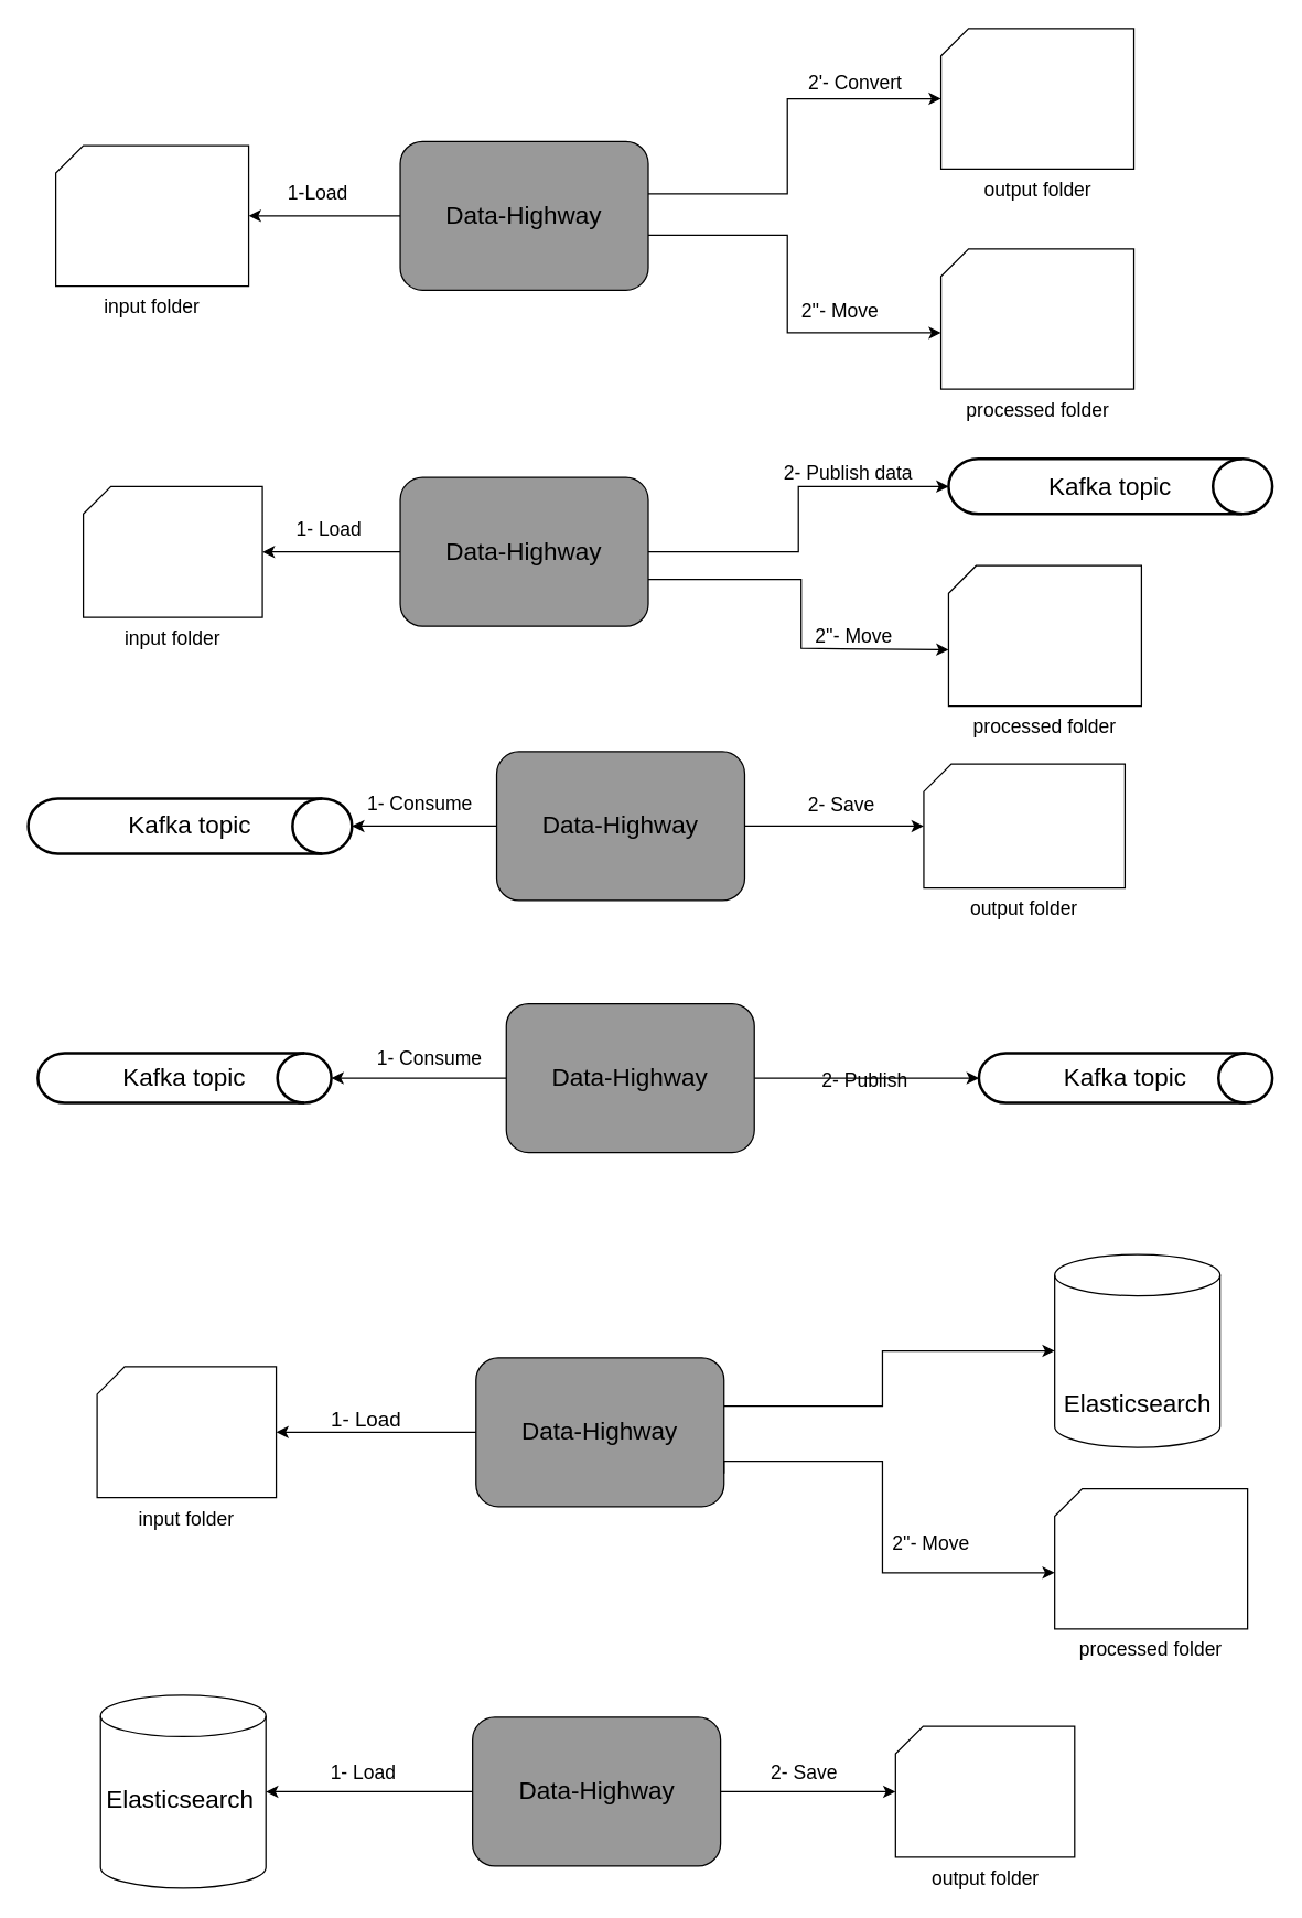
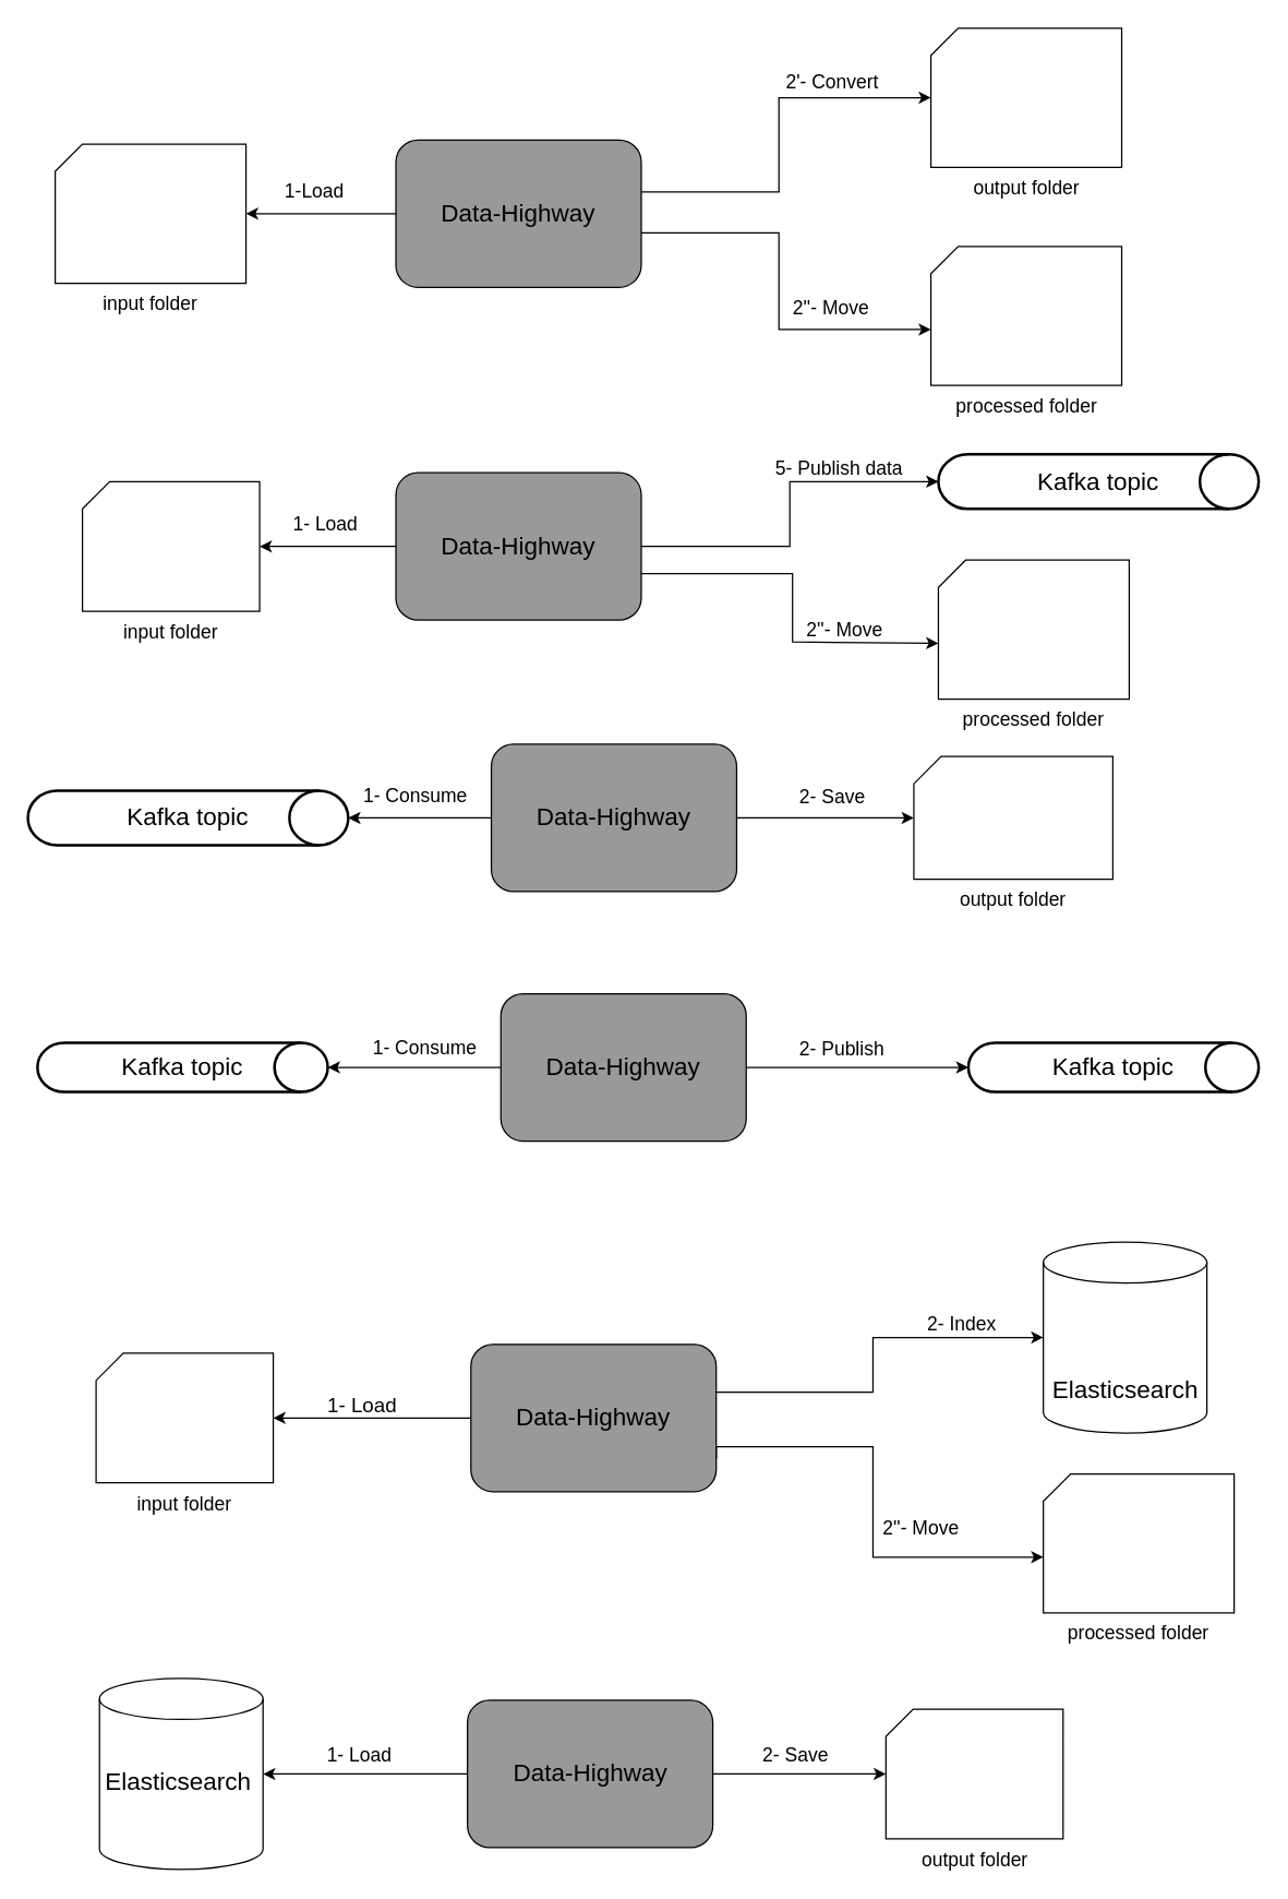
- <mxCell id="4" value="&lt;font style=&quot;font-size: 14px&quot;&gt;2'- Convert&lt;/font&gt;" style="text;html=1;align=center;verticalAlign=middle;resizable=0;points=[];autosize=1;" parent="1" vertex="1"><mxGeometry x="580" y="50" width="80" height="20" as="geometry" /></mxCell>
+ <mxCell id="4" value="&lt;font style=&quot;font-size: 14px&quot;&gt;2'- Convert&lt;/font&gt;" style="text;html=1;align=center;verticalAlign=middle;resizable=0;points=[];autosize=1;" parent="1" vertex="1"><mxGeometry x="570" y="50" width="80" height="20" as="geometry" /></mxCell>
- <mxCell id="12" value="&lt;font style=&quot;font-size: 14px&quot;&gt;2- Publish data&lt;/font&gt;" style="text;html=1;align=center;verticalAlign=middle;resizable=0;points=[];autosize=1;" parent="1" vertex="1"><mxGeometry x="560" y="332.5" width="110" height="20" as="geometry" /></mxCell>
+ <mxCell id="12" value="&lt;font style=&quot;font-size: 14px&quot;&gt;5- Publish data&lt;/font&gt;" style="text;html=1;align=center;verticalAlign=middle;resizable=0;points=[];autosize=1;" parent="1" vertex="1"><mxGeometry x="560" y="332.5" width="110" height="20" as="geometry" /></mxCell>
- <mxCell id="31" value="&lt;font style=&quot;font-size: 14px&quot;&gt;2- Publish&lt;/font&gt;" style="text;html=1;align=center;verticalAlign=middle;resizable=0;points=[];autosize=1;" parent="1" vertex="1"><mxGeometry x="587" y="774" width="80" height="20" as="geometry" /></mxCell>
+ <mxCell id="31" value="&lt;font style=&quot;font-size: 14px&quot;&gt;2- Publish&lt;/font&gt;" style="text;html=1;align=center;verticalAlign=middle;resizable=0;points=[];autosize=1;" parent="1" vertex="1"><mxGeometry x="577" y="759" width="80" height="20" as="geometry" /></mxCell>
+ <mxCell id="37" value="&lt;font style=&quot;font-size: 14px&quot;&gt;2- Index&lt;/font&gt;" style="text;html=1;align=center;verticalAlign=middle;resizable=0;points=[];autosize=1;" parent="1" vertex="1"><mxGeometry x="670" y="960" width="70" height="20" as="geometry" /></mxCell>
